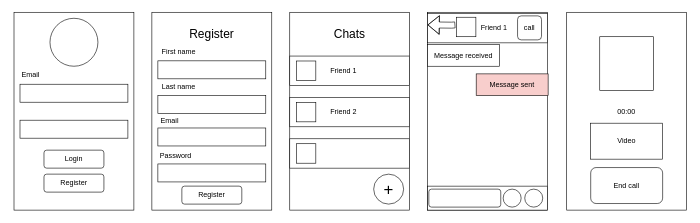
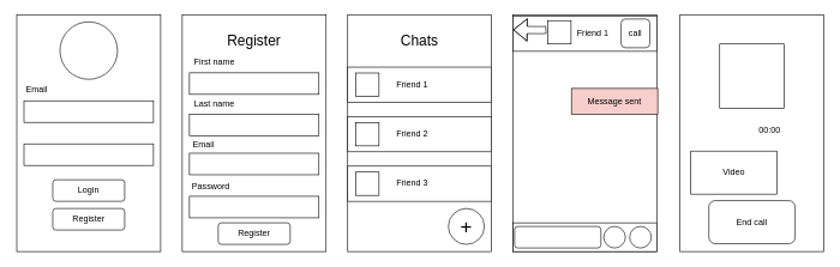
- <mxCell id="44" value="Message received" style="rounded=0;whiteSpace=wrap;html=1;" vertex="1" parent="1"><mxGeometry x="712" y="73.75" width="120" height="36.25" as="geometry" /></mxCell>
- <mxCell id="52" value="00:00" style="text;html=1;strokeColor=none;fillColor=none;align=center;verticalAlign=middle;whiteSpace=wrap;rounded=0;" vertex="1" parent="1"><mxGeometry x="1014.01" y="171" width="60" height="30" as="geometry" /></mxCell>
+ <mxCell id="52" value="00:00" style="text;html=1;strokeColor=none;fillColor=none;align=center;verticalAlign=middle;whiteSpace=wrap;rounded=0;" vertex="1" parent="1"><mxGeometry x="1039.01" y="166" width="60" height="30" as="geometry" /></mxCell>
- <mxCell id="53" value="Video" style="rounded=0;whiteSpace=wrap;html=1;" vertex="1" parent="1"><mxGeometry x="984.01" y="205" width="120" height="60" as="geometry" /></mxCell>
+ <mxCell id="53" value="Video" style="rounded=0;whiteSpace=wrap;html=1;" vertex="1" parent="1"><mxGeometry x="959.01" y="210" width="120" height="60" as="geometry" /></mxCell>
+ <mxCell id="32" value="Friend 3" style="text;html=1;strokeColor=none;fillColor=none;align=center;verticalAlign=middle;whiteSpace=wrap;rounded=0;" vertex="1" parent="1"><mxGeometry x="542" y="240" width="60" height="30" as="geometry" /></mxCell>
